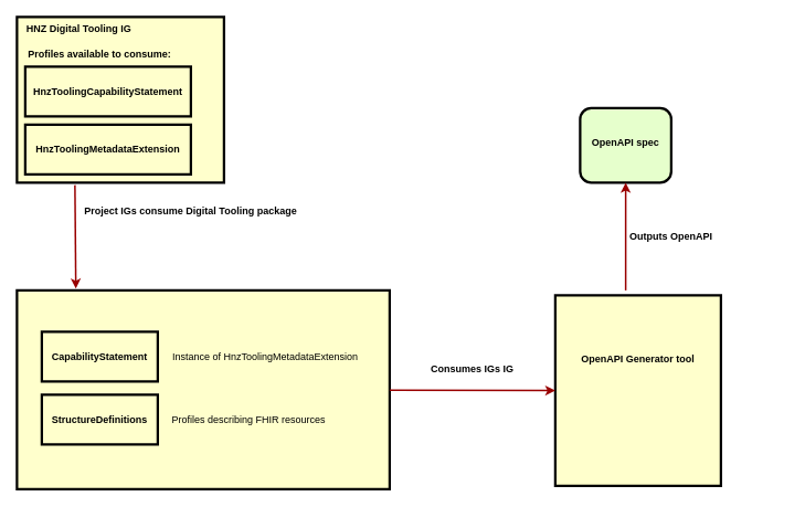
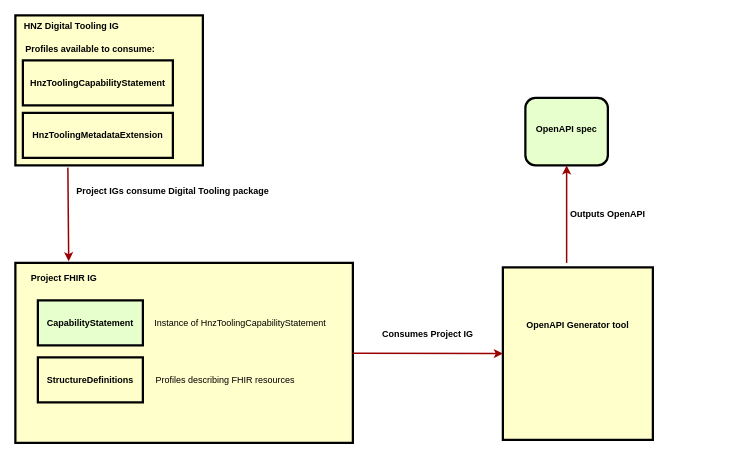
+ <mxCell id="7" value="&lt;b&gt;Project FHIR IG&lt;/b&gt;" style="text;html=1;align=center;verticalAlign=middle;whiteSpace=wrap;rounded=0;" vertex="1" parent="1"><mxGeometry x="20" y="356" width="130" height="30" as="geometry" /></mxCell>
- <mxCell id="6" value="CapabilityStatement" style="whiteSpace=wrap;align=center;verticalAlign=middle;fontStyle=1;strokeWidth=3;fillColor=#FFFFCC" vertex="1" parent="1"><mxGeometry x="50" y="400" width="140" height="60" as="geometry" /></mxCell>
+ <mxCell id="6" value="CapabilityStatement" style="whiteSpace=wrap;align=center;verticalAlign=middle;fontStyle=1;strokeWidth=3;fillColor=#e6ffcc;" vertex="1" parent="1"><mxGeometry x="50" y="400" width="140" height="60" as="geometry" /></mxCell>
- <mxCell id="16" value="Instance of&amp;nbsp;HnzToolingMetadataExtension" style="text;html=1;align=center;verticalAlign=middle;whiteSpace=wrap;rounded=0;" vertex="1" parent="1"><mxGeometry x="170" y="415" width="300" height="30" as="geometry" /></mxCell>
+ <mxCell id="16" value="Instance of&amp;nbsp;HnzToolingCapabilityStatement" style="text;html=1;align=center;verticalAlign=middle;whiteSpace=wrap;rounded=0;" vertex="1" parent="1"><mxGeometry x="170" y="415" width="300" height="30" as="geometry" /></mxCell>
- <mxCell id="19" value="&lt;b&gt;Consumes IGs IG&lt;/b&gt;" style="text;html=1;align=center;verticalAlign=middle;whiteSpace=wrap;rounded=0;" vertex="1" parent="1"><mxGeometry x="430" y="430" width="280" height="30" as="geometry" /></mxCell>
+ <mxCell id="19" value="&lt;b&gt;Consumes Project IG&lt;/b&gt;" style="text;html=1;align=center;verticalAlign=middle;whiteSpace=wrap;rounded=0;" vertex="1" parent="1"><mxGeometry x="430" y="430" width="280" height="30" as="geometry" /></mxCell>
